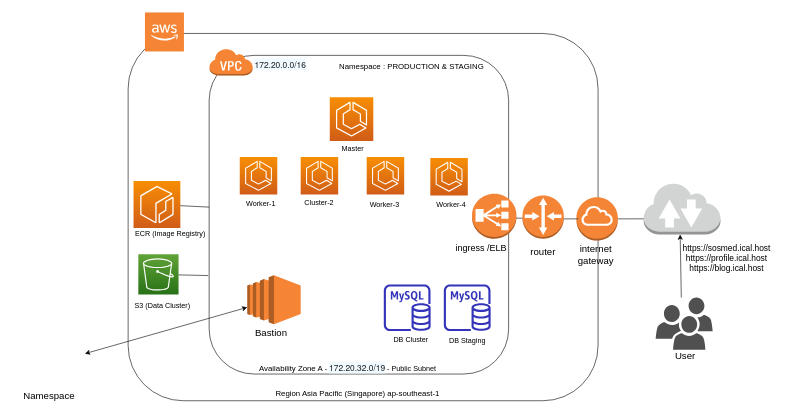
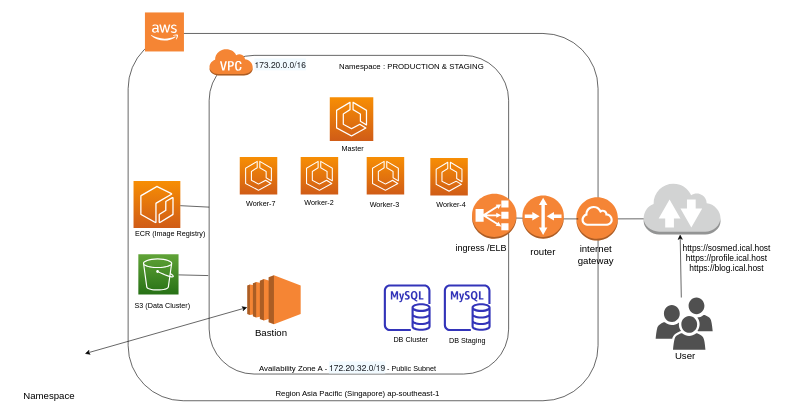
- <mxCell id="6" value="&lt;span style=&quot;color: rgb(22 , 25 , 31) ; font-family: &amp;#34;amazon ember&amp;#34; , &amp;#34;helvetica neue&amp;#34; , &amp;#34;roboto&amp;#34; , &amp;#34;arial&amp;#34; , sans-serif ; font-size: 14px ; font-style: normal ; font-weight: 400 ; letter-spacing: normal ; text-indent: 0px ; text-transform: none ; word-spacing: 0px ; background-color: rgb(241 , 250 , 255) ; display: inline ; float: none&quot;&gt;172.20.0.0/16&lt;/span&gt;" style="text;html=1;strokeColor=none;fillColor=none;align=center;verticalAlign=middle;whiteSpace=wrap;rounded=0;" parent="1" vertex="1"><mxGeometry x="447" y="97" width="40" height="20" as="geometry" /></mxCell>
+ <mxCell id="6" value="&lt;span style=&quot;color: rgb(22 , 25 , 31) ; font-family: &amp;#34;amazon ember&amp;#34; , &amp;#34;helvetica neue&amp;#34; , &amp;#34;roboto&amp;#34; , &amp;#34;arial&amp;#34; , sans-serif ; font-size: 14px ; font-style: normal ; font-weight: 400 ; letter-spacing: normal ; text-indent: 0px ; text-transform: none ; word-spacing: 0px ; background-color: rgb(241 , 250 , 255) ; display: inline ; float: none&quot;&gt;173.20.0.0/16&lt;/span&gt;" style="text;html=1;strokeColor=none;fillColor=none;align=center;verticalAlign=middle;whiteSpace=wrap;rounded=0;" parent="1" vertex="1"><mxGeometry x="447" y="97" width="40" height="20" as="geometry" /></mxCell>
- <mxCell id="37" value="Cluster-2" style="text;html=1;strokeColor=none;fillColor=none;align=center;verticalAlign=middle;whiteSpace=wrap;rounded=0;" vertex="1" parent="1"><mxGeometry x="470.25" y="328" width="123" height="20" as="geometry" /></mxCell>
+ <mxCell id="37" value="Worker-2" style="text;html=1;strokeColor=none;fillColor=none;align=center;verticalAlign=middle;whiteSpace=wrap;rounded=0;" vertex="1" parent="1"><mxGeometry x="470.25" y="328" width="123" height="20" as="geometry" /></mxCell>
- <mxCell id="35" value="Worker-1" style="text;html=1;strokeColor=none;fillColor=none;align=center;verticalAlign=middle;whiteSpace=wrap;rounded=0;" vertex="1" parent="1"><mxGeometry x="373" y="329" width="123" height="20" as="geometry" /></mxCell>
+ <mxCell id="35" value="Worker-7" style="text;html=1;strokeColor=none;fillColor=none;align=center;verticalAlign=middle;whiteSpace=wrap;rounded=0;" vertex="1" parent="1"><mxGeometry x="373" y="329" width="123" height="20" as="geometry" /></mxCell>
